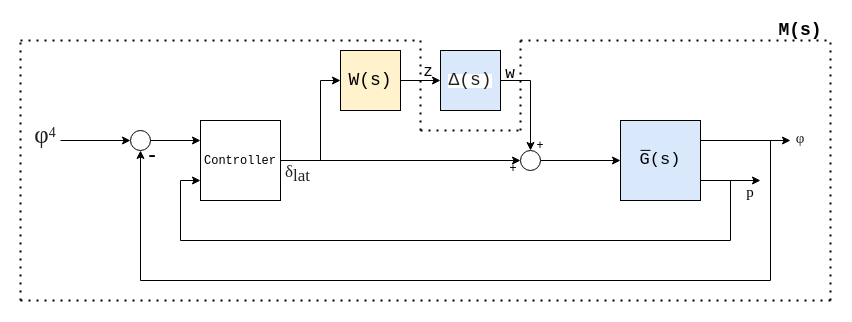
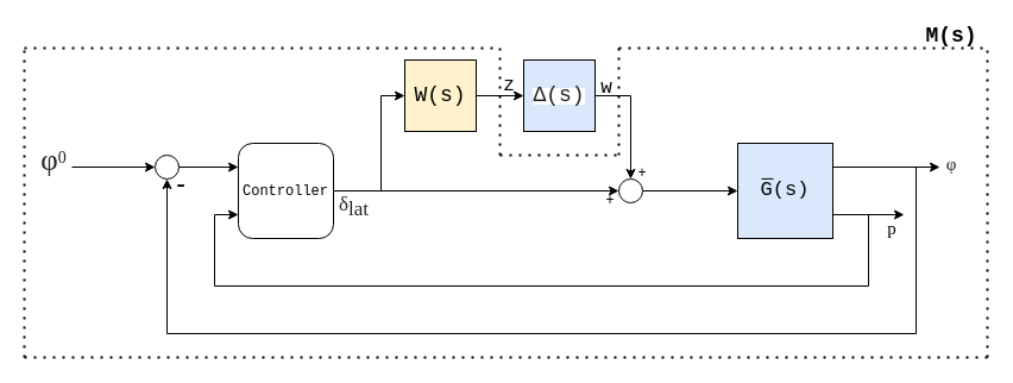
- <mxCell id="30" value="&lt;span style=&quot;color: rgb(34 , 34 , 34) ; text-align: left ; background-color: rgb(255 , 255 , 255)&quot;&gt;&lt;font style=&quot;font-size: 25px&quot;&gt;φ&lt;/font&gt;&lt;sup&gt;&lt;font style=&quot;font-size: 14px&quot;&gt;4&lt;/font&gt;&lt;/sup&gt;&lt;/span&gt;" style="text;html=1;strokeColor=none;fillColor=none;align=center;verticalAlign=middle;whiteSpace=wrap;rounded=0;fontFamily=Lucida Console;fontSize=16;" parent="1" vertex="1"><mxGeometry x="25" y="124" width="40" height="20" as="geometry" /></mxCell>
+ <mxCell id="30" value="&lt;span style=&quot;color: rgb(34 , 34 , 34) ; text-align: left ; background-color: rgb(255 , 255 , 255)&quot;&gt;&lt;font style=&quot;font-size: 25px&quot;&gt;φ&lt;/font&gt;&lt;sup&gt;&lt;font style=&quot;font-size: 14px&quot;&gt;0&lt;/font&gt;&lt;/sup&gt;&lt;/span&gt;" style="text;html=1;strokeColor=none;fillColor=none;align=center;verticalAlign=middle;whiteSpace=wrap;rounded=0;fontFamily=Lucida Console;fontSize=16;" parent="1" vertex="1"><mxGeometry x="25" y="124" width="40" height="20" as="geometry" /></mxCell>
- <mxCell id="16" value="&lt;font style=&quot;font-size: 12px&quot; face=&quot;Courier New&quot;&gt;Controller&lt;/font&gt;" style="rounded=0;whiteSpace=wrap;html=1;" parent="1" vertex="1"><mxGeometry x="200" y="120" width="80" height="80" as="geometry" /></mxCell>
+ <mxCell id="16" value="&lt;font style=&quot;font-size: 12px&quot; face=&quot;Courier New&quot;&gt;Controller&lt;/font&gt;" style="whiteSpace=wrap;html=1;rounded=1;" parent="1" vertex="1"><mxGeometry x="200" y="120" width="80" height="80" as="geometry" /></mxCell>
